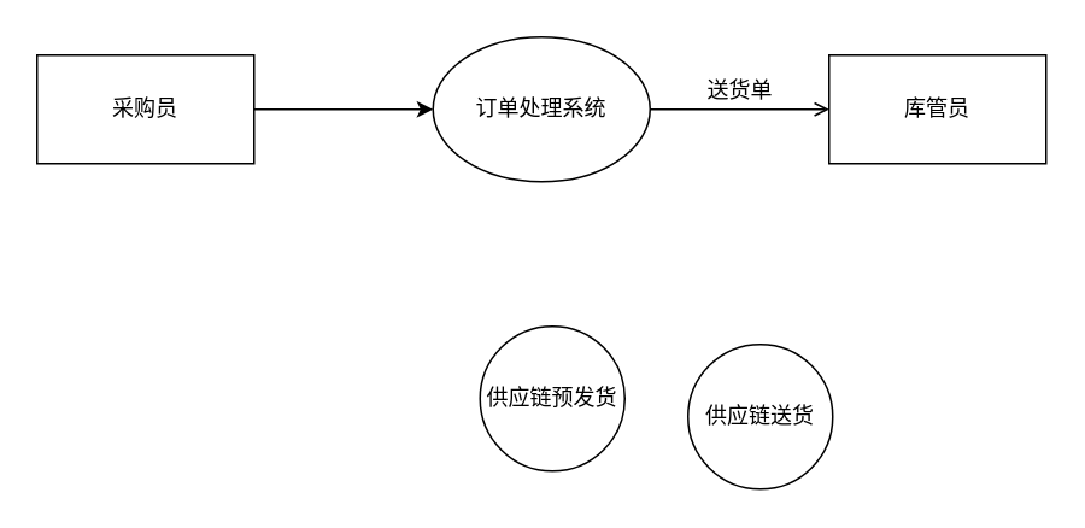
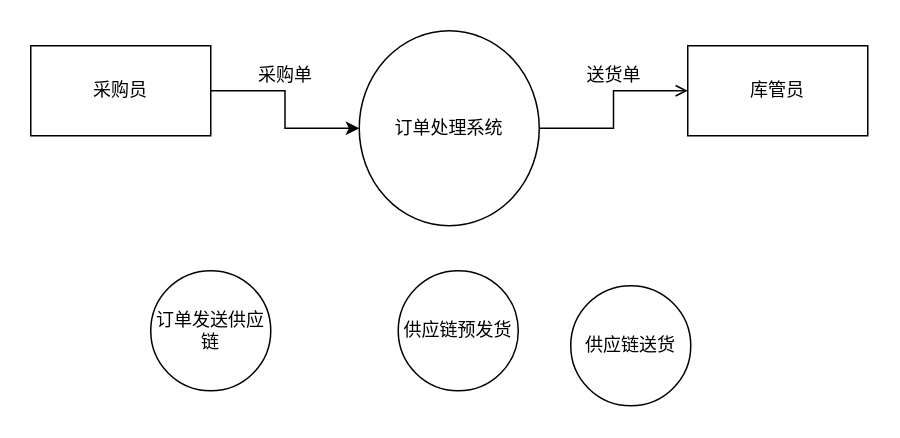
+ <mxCell id="6" value="采购单" style="text;html=1;strokeColor=none;fillColor=none;align=center;verticalAlign=middle;whiteSpace=wrap;rounded=0;direction=east;" vertex="1" parent="1"><mxGeometry x="170" y="40" width="40" height="20" as="geometry" /></mxCell>
- <mxCell id="5" value="订单处理系统" style="ellipse;whiteSpace=wrap;html=1;rounded=0;flipH=0;flipV=1;" vertex="1" parent="1"><mxGeometry x="239" y="20" width="120" height="80" as="geometry" /></mxCell>
+ <mxCell id="5" value="订单处理系统" style="ellipse;whiteSpace=wrap;html=1;rounded=0;flipH=0;flipV=1;" vertex="1" parent="1"><mxGeometry x="239" y="20" width="120" height="130" as="geometry" /></mxCell>
+ <mxCell id="9" value="订单发送供应链" style="ellipse;html=1;aspect=fixed;whiteSpace=wrap;flipH=0;flipV=1;direction=west;" vertex="1" parent="1"><mxGeometry x="100" y="180" width="80" height="80" as="geometry" /></mxCell>
